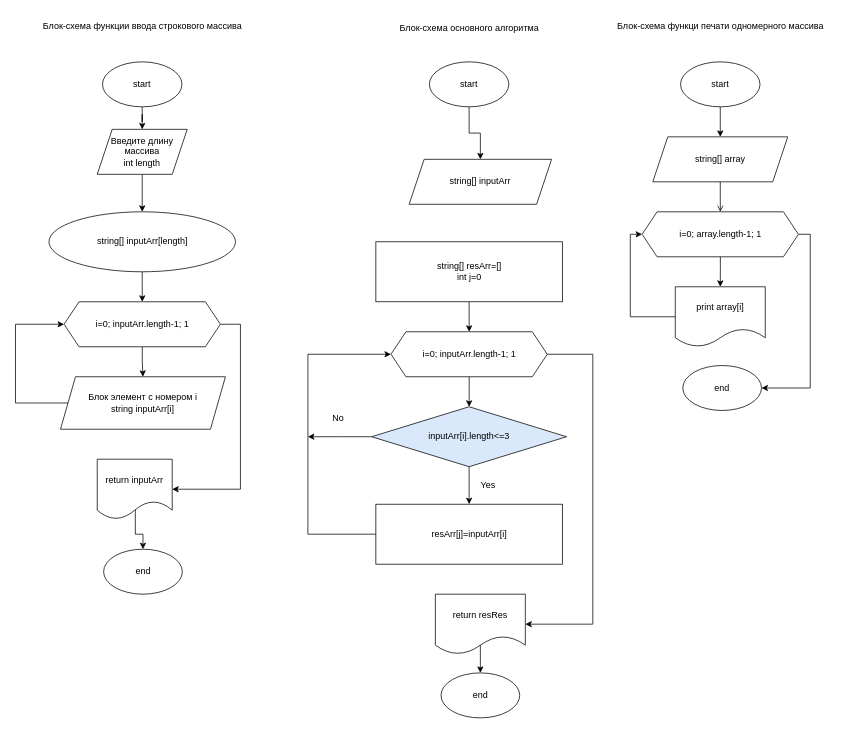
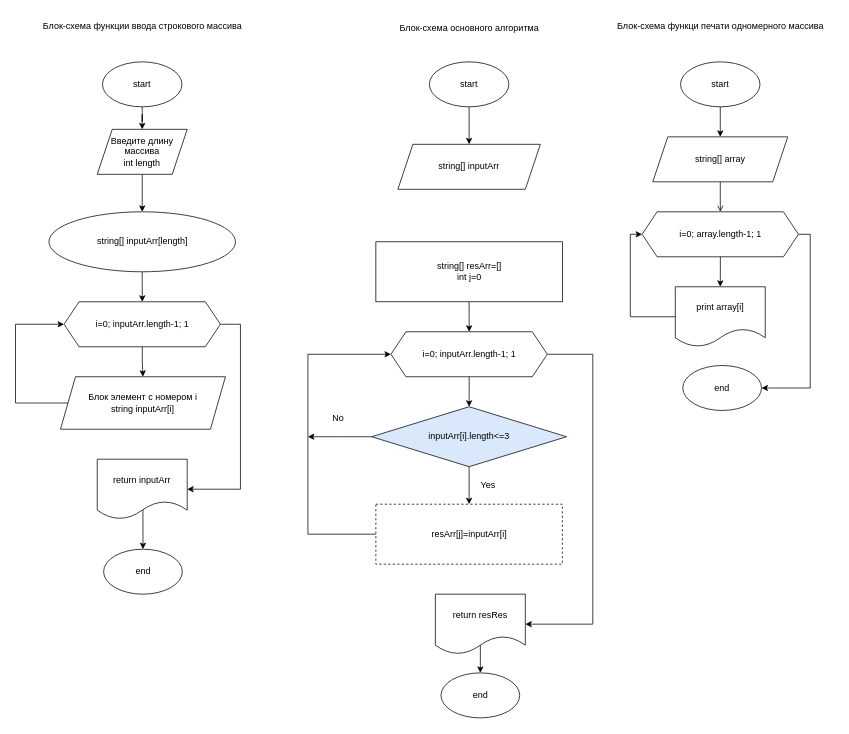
- <mxCell id="13" value="string[] inputArr" style="shape=parallelogram;perimeter=parallelogramPerimeter;whiteSpace=wrap;html=1;fixedSize=1;" parent="1" vertex="1"><mxGeometry x="545" y="212" width="190" height="60" as="geometry" /></mxCell>
+ <mxCell id="13" value="string[] inputArr" style="shape=parallelogram;perimeter=parallelogramPerimeter;whiteSpace=wrap;html=1;fixedSize=1;" parent="1" vertex="1"><mxGeometry x="530" y="192" width="190" height="60" as="geometry" /></mxCell>
- <mxCell id="33" value="return inputArr" style="shape=document;whiteSpace=wrap;html=1;boundedLbl=1;" vertex="1" parent="1"><mxGeometry x="129" y="612" width="100" height="80" as="geometry" /></mxCell>
+ <mxCell id="33" value="return inputArr" style="shape=document;whiteSpace=wrap;html=1;boundedLbl=1;" vertex="1" parent="1"><mxGeometry x="129" y="612" width="120" height="80" as="geometry" /></mxCell>
- <mxCell id="16" value="resArr[j]=inputArr[i]" style="rounded=0;whiteSpace=wrap;html=1;" parent="1" vertex="1"><mxGeometry x="500.63" y="672" width="248.75" height="80" as="geometry" /></mxCell>
+ <mxCell id="16" value="resArr[j]=inputArr[i]" style="rounded=0;whiteSpace=wrap;html=1;dashed=1;" parent="1" vertex="1"><mxGeometry x="500.63" y="672" width="248.75" height="80" as="geometry" /></mxCell>
